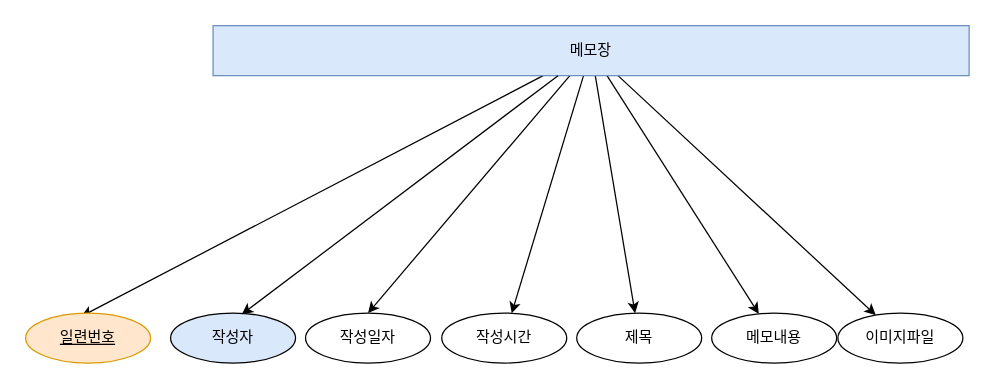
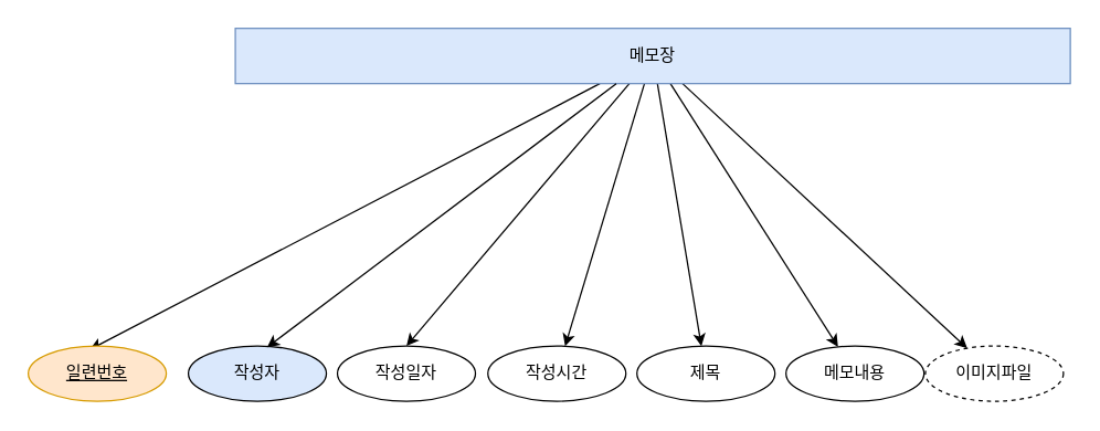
- <mxCell id="11" value="이미지파일" style="ellipse;whiteSpace=wrap;html=1;align=center;" parent="1" vertex="1"><mxGeometry x="670" y="250" width="100" height="40" as="geometry" /></mxCell>
+ <mxCell id="11" value="이미지파일" style="ellipse;whiteSpace=wrap;html=1;align=center;dashed=1;" parent="1" vertex="1"><mxGeometry x="670" y="250" width="100" height="40" as="geometry" /></mxCell>
